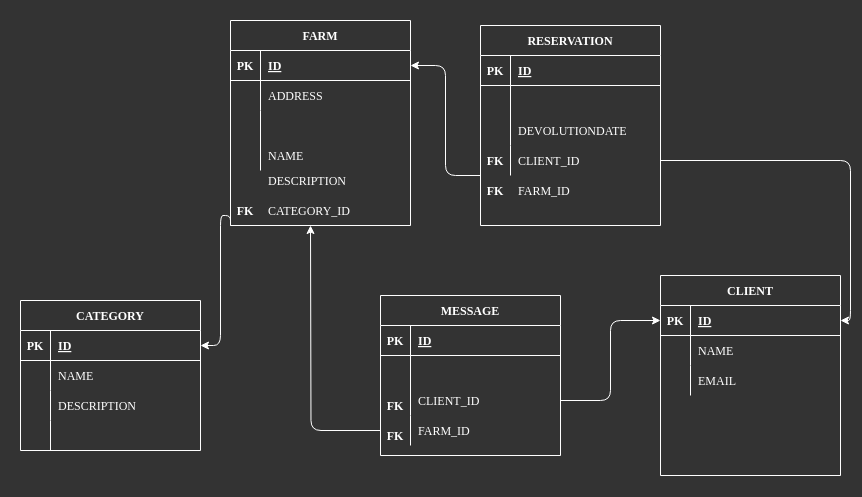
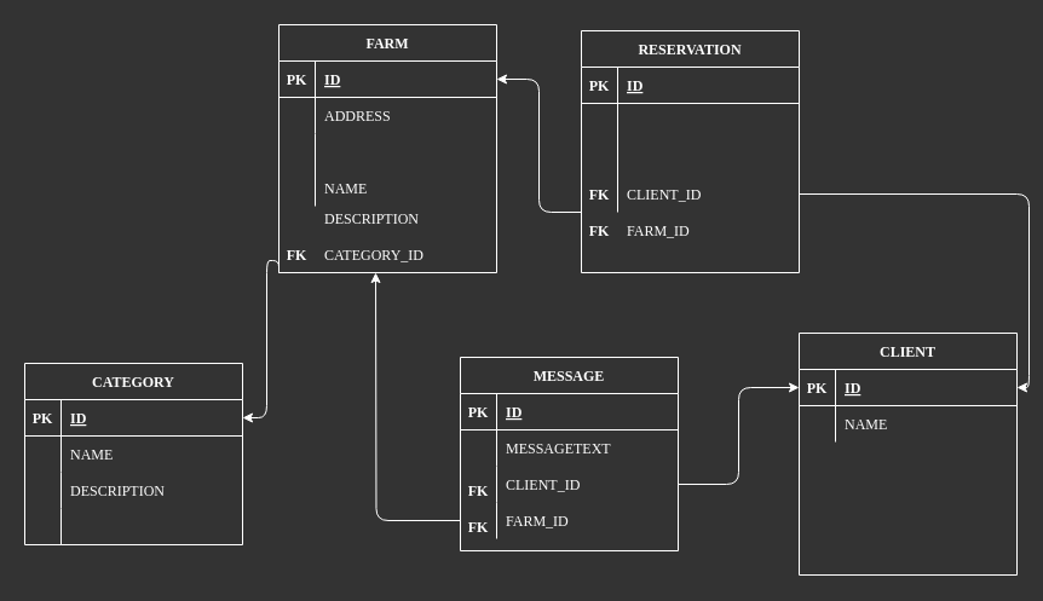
- <mxCell id="37" value="DEVOLUTIONDATE" style="shape=partialRectangle;connectable=0;top=0;left=0;bottom=0;right=0;align=left;spacingLeft=6;overflow=hidden;shadow=0;fillColor=none;strokeColor=#FFFFFF;fontColor=#FFFFFF;labelBackgroundColor=none;labelBorderColor=none;fontFamily=Verdana;" parent="35" vertex="1"><mxGeometry x="30" width="150" height="30" as="geometry"><mxRectangle width="150" height="30" as="alternateBounds" /></mxGeometry></mxCell>
+ <mxCell id="47" value="MESSAGETEXT" style="shape=partialRectangle;connectable=0;top=0;left=0;bottom=0;right=0;align=left;spacingLeft=6;overflow=hidden;shadow=0;fillColor=none;strokeColor=#FFFFFF;fontColor=#FFFFFF;labelBackgroundColor=none;labelBorderColor=none;fontFamily=Verdana;" parent="45" vertex="1"><mxGeometry x="30" width="150" height="30" as="geometry"><mxRectangle width="150" height="30" as="alternateBounds" /></mxGeometry></mxCell>
- <mxCell id="63" value="EMAIL" style="shape=partialRectangle;connectable=0;top=0;left=0;bottom=0;right=0;align=left;spacingLeft=6;overflow=hidden;shadow=0;fillColor=none;strokeColor=#FFFFFF;fontColor=#FFFFFF;labelBackgroundColor=none;labelBorderColor=none;fontFamily=Verdana;" parent="61" vertex="1"><mxGeometry x="30" width="150" height="30" as="geometry"><mxRectangle width="150" height="30" as="alternateBounds" /></mxGeometry></mxCell>
